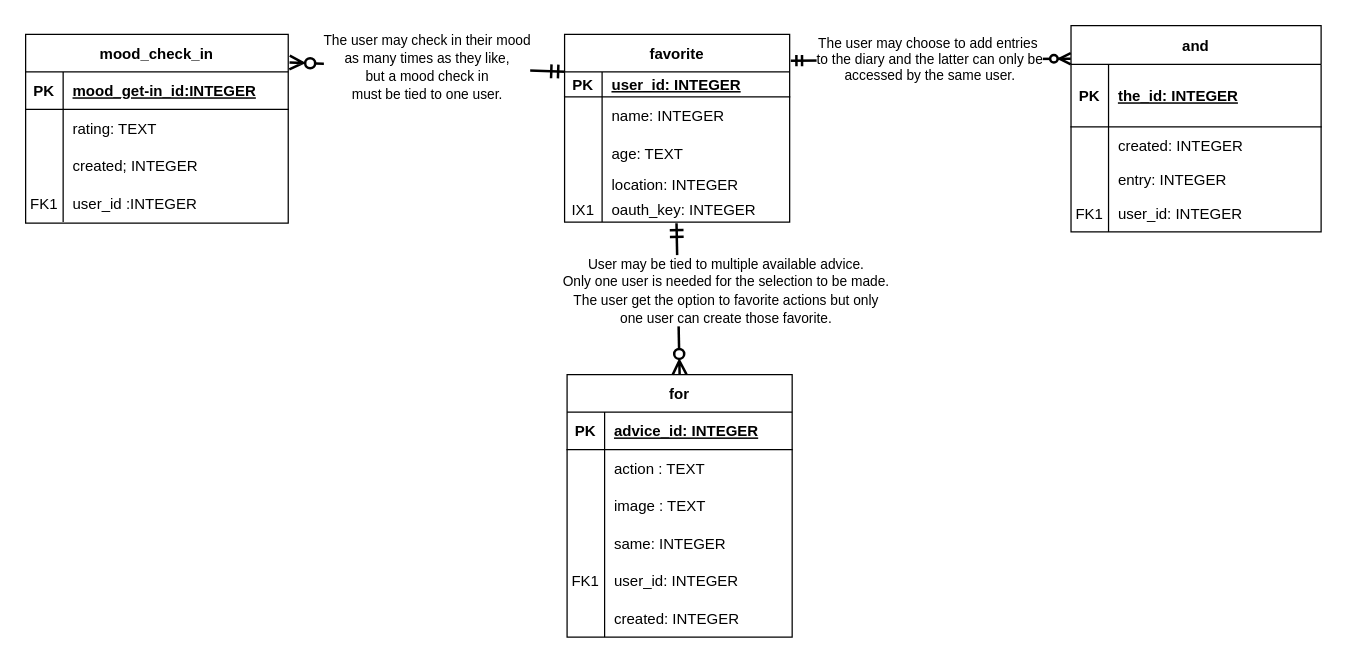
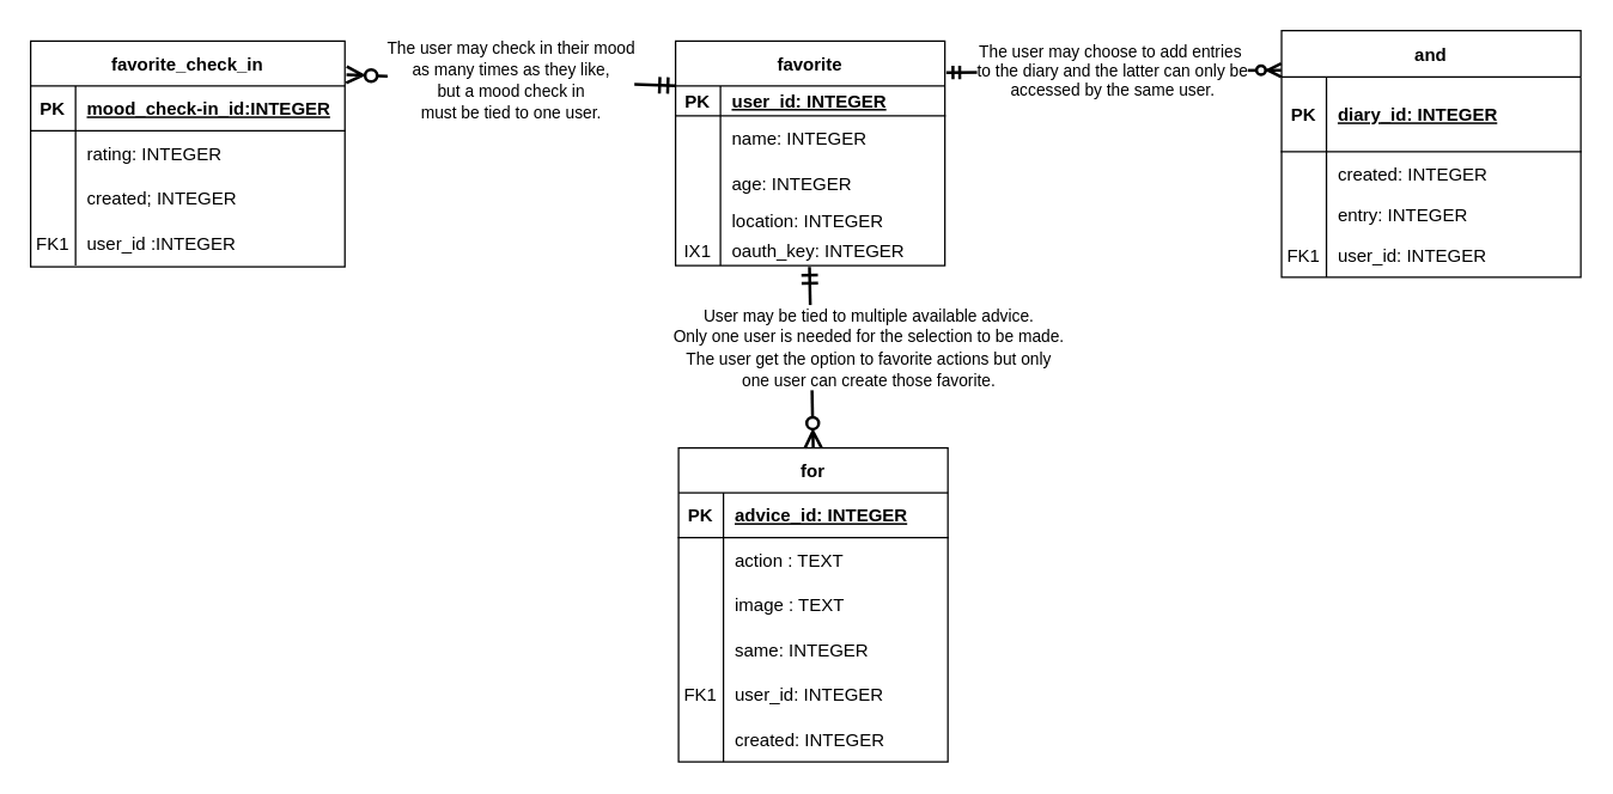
- <mxCell id="50" value="mood_check_in" style="shape=table;startSize=30;container=1;collapsible=1;childLayout=tableLayout;fixedRows=1;rowLines=0;fontStyle=1;align=center;resizeLast=1;" parent="1" vertex="1"><mxGeometry x="20" y="27" width="210" height="151" as="geometry" /></mxCell>
+ <mxCell id="50" value="favorite_check_in" style="shape=table;startSize=30;container=1;collapsible=1;childLayout=tableLayout;fixedRows=1;rowLines=0;fontStyle=1;align=center;resizeLast=1;" parent="1" vertex="1"><mxGeometry x="20" y="27" width="210" height="151" as="geometry" /></mxCell>
- <mxCell id="53" value="mood_get-in_id:INTEGER" style="shape=partialRectangle;connectable=0;fillColor=none;top=0;left=0;bottom=0;right=0;align=left;spacingLeft=6;fontStyle=5;overflow=hidden;" parent="51" vertex="1"><mxGeometry x="30" width="180" height="30" as="geometry"><mxRectangle width="180" height="30" as="alternateBounds" /></mxGeometry></mxCell>
+ <mxCell id="53" value="mood_check-in_id:INTEGER" style="shape=partialRectangle;connectable=0;fillColor=none;top=0;left=0;bottom=0;right=0;align=left;spacingLeft=6;fontStyle=5;overflow=hidden;" parent="51" vertex="1"><mxGeometry x="30" width="180" height="30" as="geometry"><mxRectangle width="180" height="30" as="alternateBounds" /></mxGeometry></mxCell>
- <mxCell id="40" value="the_id: INTEGER" style="shape=partialRectangle;connectable=0;fillColor=none;top=0;left=0;bottom=0;right=0;align=left;spacingLeft=6;fontStyle=5;overflow=hidden;" parent="38" vertex="1"><mxGeometry x="30" width="170" height="50" as="geometry"><mxRectangle width="170" height="50" as="alternateBounds" /></mxGeometry></mxCell>
+ <mxCell id="40" value="diary_id: INTEGER" style="shape=partialRectangle;connectable=0;fillColor=none;top=0;left=0;bottom=0;right=0;align=left;spacingLeft=6;fontStyle=5;overflow=hidden;" parent="38" vertex="1"><mxGeometry x="30" width="170" height="50" as="geometry"><mxRectangle width="170" height="50" as="alternateBounds" /></mxGeometry></mxCell>
- <mxCell id="56" value="rating: TEXT" style="shape=partialRectangle;connectable=0;fillColor=none;top=0;left=0;bottom=0;right=0;align=left;spacingLeft=6;overflow=hidden;" parent="54" vertex="1"><mxGeometry x="30" width="180" height="30" as="geometry"><mxRectangle width="180" height="30" as="alternateBounds" /></mxGeometry></mxCell>
+ <mxCell id="56" value="rating: INTEGER" style="shape=partialRectangle;connectable=0;fillColor=none;top=0;left=0;bottom=0;right=0;align=left;spacingLeft=6;overflow=hidden;" parent="54" vertex="1"><mxGeometry x="30" width="180" height="30" as="geometry"><mxRectangle width="180" height="30" as="alternateBounds" /></mxGeometry></mxCell>
- <mxCell id="11" value="age: TEXT" style="shape=partialRectangle;connectable=0;fillColor=none;top=0;left=0;bottom=0;right=0;align=left;spacingLeft=6;overflow=hidden;" parent="9" vertex="1"><mxGeometry x="30" width="150" height="30" as="geometry"><mxRectangle width="150" height="30" as="alternateBounds" /></mxGeometry></mxCell>
+ <mxCell id="11" value="age: INTEGER" style="shape=partialRectangle;connectable=0;fillColor=none;top=0;left=0;bottom=0;right=0;align=left;spacingLeft=6;overflow=hidden;" parent="9" vertex="1"><mxGeometry x="30" width="150" height="30" as="geometry"><mxRectangle width="150" height="30" as="alternateBounds" /></mxGeometry></mxCell>
